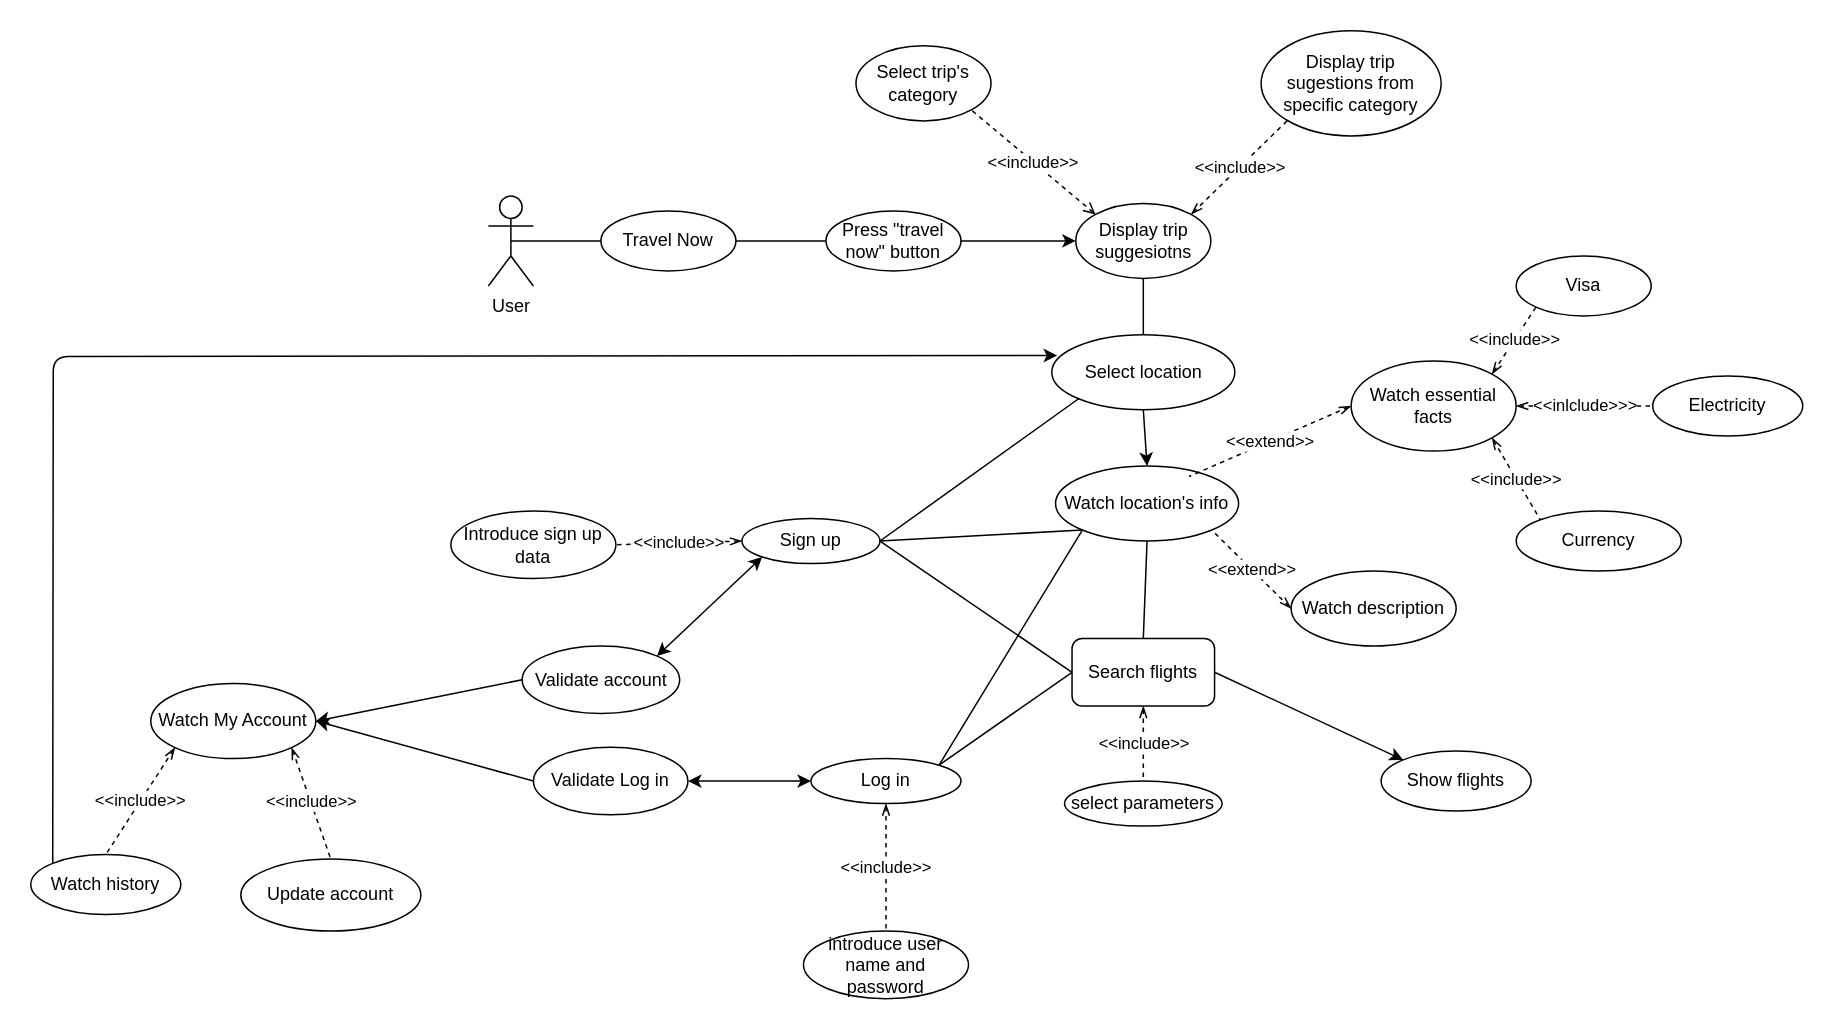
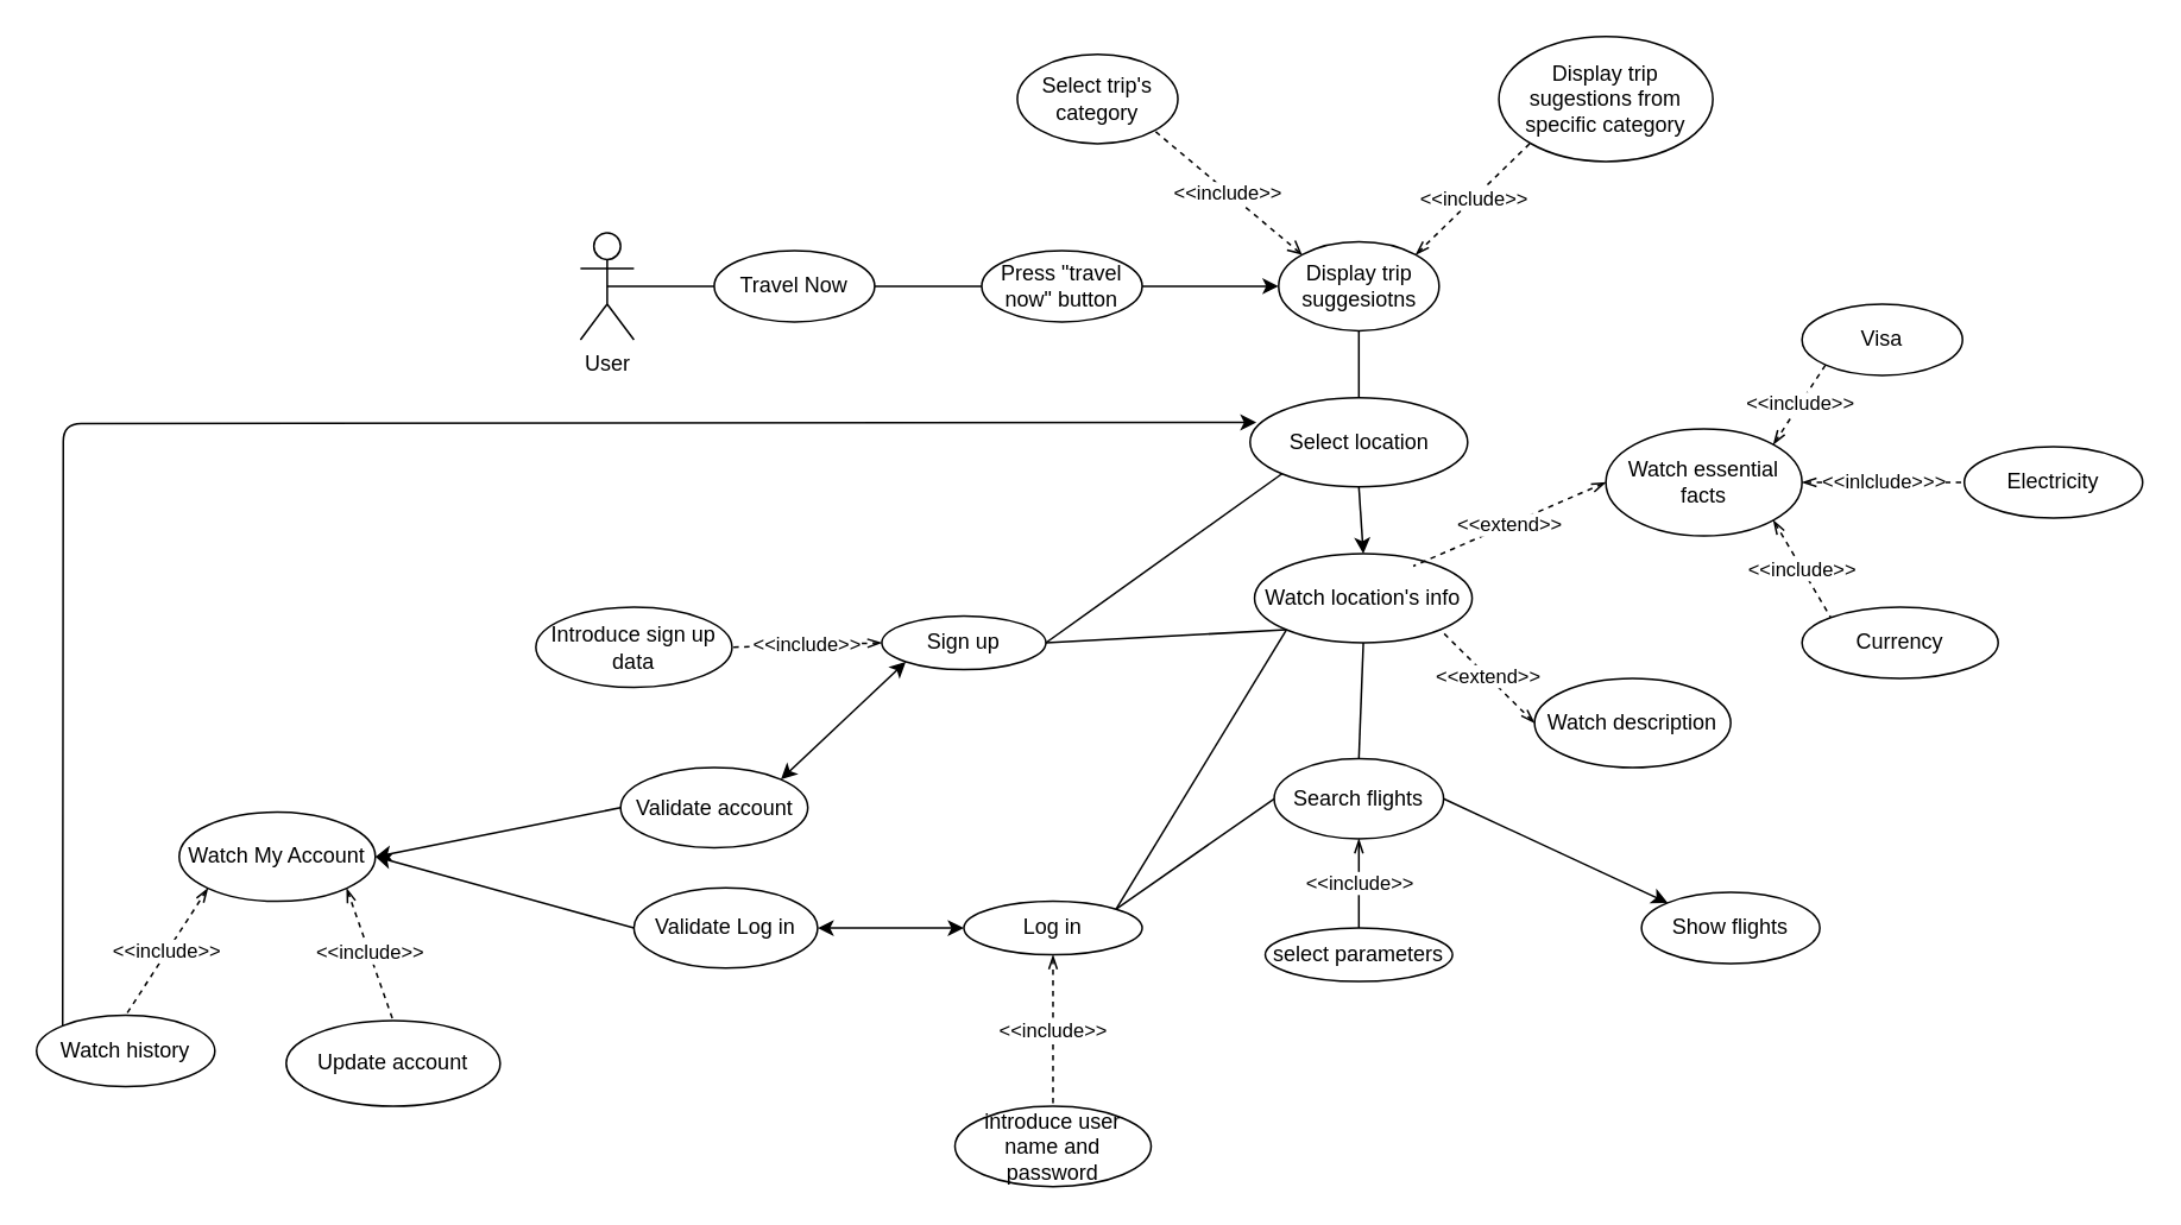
- <mxCell id="41" value="" style="endArrow=none;html=1;entryX=0;entryY=0.5;entryDx=0;entryDy=0;exitX=1;exitY=0.5;exitDx=0;exitDy=0;" edge="1" parent="1" source="38" target="28"><mxGeometry width="50" height="50" relative="1" as="geometry"><mxPoint x="330" y="740" as="sourcePoint" /><mxPoint x="430" y="560" as="targetPoint" /></mxGeometry></mxCell>
- <mxCell id="28" value="Search flights" style="whiteSpace=wrap;html=1;rounded=1;" vertex="1" parent="1"><mxGeometry x="714" y="425" width="95" height="45" as="geometry" /></mxCell>
+ <mxCell id="28" value="Search flights" style="ellipse;whiteSpace=wrap;html=1;" vertex="1" parent="1"><mxGeometry x="714" y="425" width="95" height="45" as="geometry" /></mxCell>
- <mxCell id="29" value="&amp;lt;&amp;lt;include&amp;gt;&amp;gt;&lt;br&gt;" style="endArrow=none;dashed=1;html=1;startArrow=openThin;startFill=0;entryX=0.5;entryY=0;entryDx=0;entryDy=0;" edge="1" parent="1" source="28" target="30"><mxGeometry width="50" height="50" relative="1" as="geometry"><mxPoint x="550" y="470" as="sourcePoint" /><mxPoint x="598" y="480" as="targetPoint" /></mxGeometry></mxCell>
+ <mxCell id="29" value="&amp;lt;&amp;lt;include&amp;gt;&amp;gt;&lt;br&gt;" style="endArrow=none;dashed=0;html=1;startArrow=openThin;startFill=0;entryX=0.5;entryY=0;entryDx=0;entryDy=0;" edge="1" parent="1" source="28" target="30"><mxGeometry width="50" height="50" relative="1" as="geometry"><mxPoint x="550" y="470" as="sourcePoint" /><mxPoint x="598" y="480" as="targetPoint" /></mxGeometry></mxCell>
